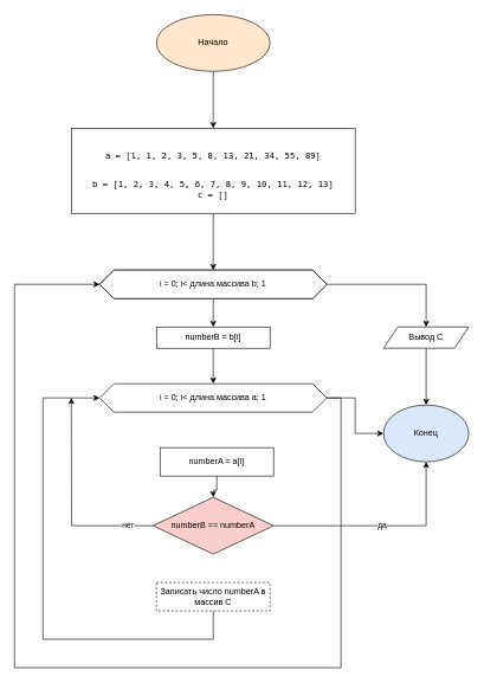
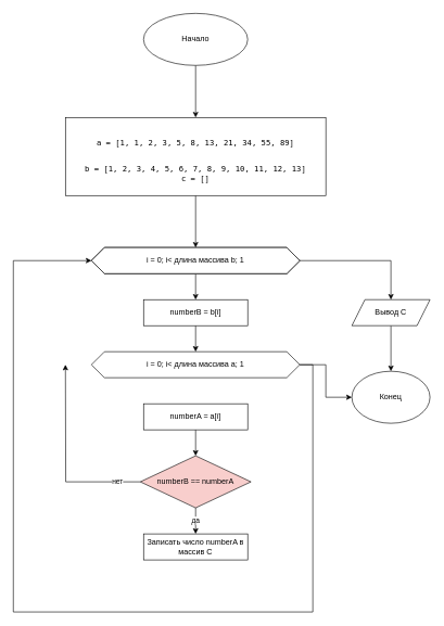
- <mxCell id="3" value="Начало" style="ellipse;whiteSpace=wrap;html=1;fillColor=#ffe6cc;" vertex="1" parent="1"><mxGeometry x="220" y="20" width="160" height="80" as="geometry" /></mxCell>
+ <mxCell id="3" value="Начало" style="ellipse;whiteSpace=wrap;html=1;" vertex="1" parent="1"><mxGeometry x="220" y="20" width="160" height="80" as="geometry" /></mxCell>
- <mxCell id="9" value="numberB = b[i]" style="whiteSpace=wrap;html=1;" vertex="1" parent="1"><mxGeometry x="220" y="460" width="160" height="30" as="geometry" /></mxCell>
+ <mxCell id="9" value="numberB = b[i]" style="whiteSpace=wrap;html=1;" vertex="1" parent="1"><mxGeometry x="220" y="460" width="160" height="40" as="geometry" /></mxCell>
- <mxCell id="24" value="Вывод С" style="shape=parallelogram;perimeter=parallelogramPerimeter;whiteSpace=wrap;html=1;fixedSize=1;" vertex="1" parent="1"><mxGeometry x="540" y="460" width="120" height="30" as="geometry" /></mxCell>
+ <mxCell id="24" value="Вывод С" style="shape=parallelogram;perimeter=parallelogramPerimeter;whiteSpace=wrap;html=1;fixedSize=1;" vertex="1" parent="1"><mxGeometry x="540" y="460" width="120" height="40" as="geometry" /></mxCell>
- <mxCell id="25" value="Конец" style="ellipse;whiteSpace=wrap;html=1;fillColor=#dae8fc;" vertex="1" parent="1"><mxGeometry x="540" y="570" width="120" height="80" as="geometry" /></mxCell>
+ <mxCell id="25" value="Конец" style="ellipse;whiteSpace=wrap;html=1;" vertex="1" parent="1"><mxGeometry x="540" y="570" width="120" height="80" as="geometry" /></mxCell>
- <mxCell id="17" value="numberA = a[i]" style="whiteSpace=wrap;html=1;" vertex="1" parent="1"><mxGeometry x="225" y="630" width="160" height="40" as="geometry" /></mxCell>
+ <mxCell id="17" value="numberA = a[i]" style="whiteSpace=wrap;html=1;" vertex="1" parent="1"><mxGeometry x="220" y="620" width="160" height="40" as="geometry" /></mxCell>
- <mxCell id="18" value="да" style="edgeStyle=orthogonalEdgeStyle;rounded=0;orthogonalLoop=1;jettySize=auto;html=1;" edge="1" parent="1" source="20" target="25"><mxGeometry relative="1" as="geometry" /></mxCell>
+ <mxCell id="18" value="да" style="edgeStyle=orthogonalEdgeStyle;rounded=0;orthogonalLoop=1;jettySize=auto;html=1;" edge="1" parent="1" source="20" target="22"><mxGeometry relative="1" as="geometry" /></mxCell>
- <mxCell id="22" value="Записать число numberA в массив С" style="whiteSpace=wrap;html=1;dashed=1;" vertex="1" parent="1"><mxGeometry x="220" y="820" width="160" height="40" as="geometry" /></mxCell>
+ <mxCell id="22" value="Записать число numberA в массив С" style="whiteSpace=wrap;html=1;" vertex="1" parent="1"><mxGeometry x="220" y="820" width="160" height="40" as="geometry" /></mxCell>
- <mxCell id="21" style="edgeStyle=orthogonalEdgeStyle;rounded=0;orthogonalLoop=1;jettySize=auto;html=1;exitX=0.5;exitY=1;exitDx=0;exitDy=0;entryX=0;entryY=0.5;entryDx=0;entryDy=0;" edge="1" parent="1" source="22" target="15"><mxGeometry relative="1" as="geometry"><Array as="points"><mxPoint x="300" y="900" /><mxPoint y="900" x="60" /><mxPoint y="560" x="60" /></Array></mxGeometry></mxCell>
